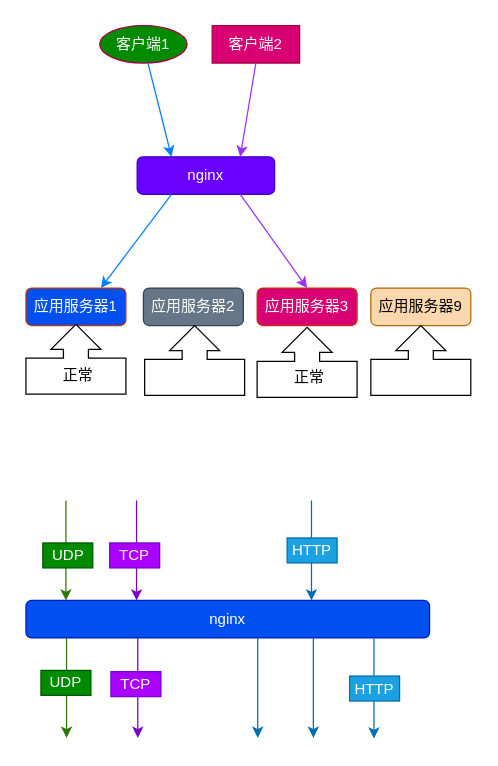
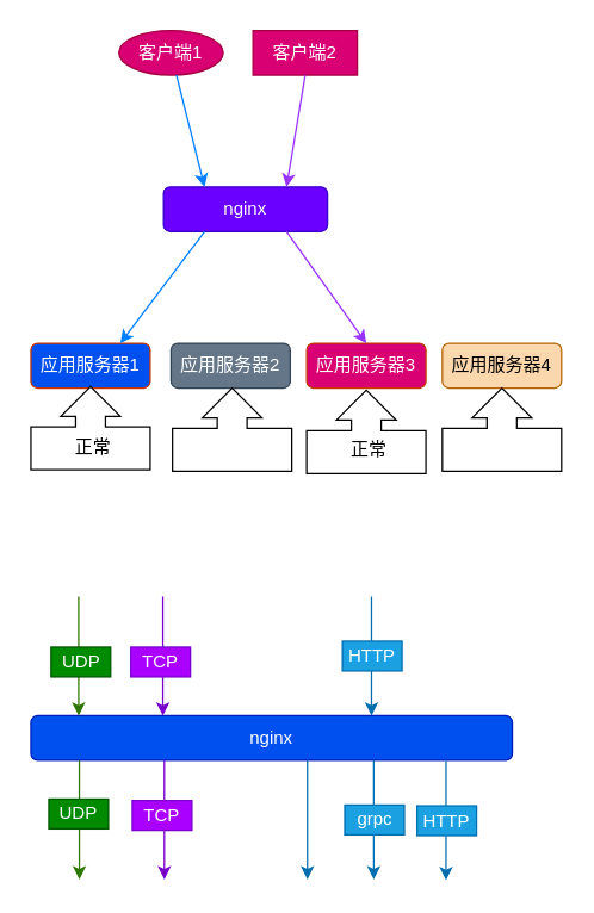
- <mxCell id="3" value="客户端1" style="ellipse;whiteSpace=wrap;html=1;fillColor=#008a00;strokeColor=#A50040;fontColor=#ffffff;" vertex="1" parent="2"><mxGeometry x="59" width="70" height="30" as="geometry" /></mxCell>
+ <mxCell id="3" value="客户端1" style="ellipse;whiteSpace=wrap;html=1;fillColor=#d80073;strokeColor=#A50040;fontColor=#ffffff;" vertex="1" parent="2"><mxGeometry x="59" width="70" height="30" as="geometry" /></mxCell>
- <mxCell id="11" value="应用服务器9" style="rounded=1;whiteSpace=wrap;html=1;fillColor=#fad7ac;strokeColor=#b46504;" vertex="1" parent="2"><mxGeometry x="276" y="210" width="80" height="30" as="geometry" /></mxCell>
+ <mxCell id="11" value="应用服务器4" style="rounded=1;whiteSpace=wrap;html=1;fillColor=#fad7ac;strokeColor=#b46504;" vertex="1" parent="2"><mxGeometry x="276" y="210" width="80" height="30" as="geometry" /></mxCell>
+ <mxCell id="42" value="grpc" style="text;html=1;strokeColor=#006EAF;fillColor=#1ba1e2;align=center;verticalAlign=middle;whiteSpace=wrap;rounded=0;fontColor=#ffffff;" vertex="1" parent="40"><mxGeometry y="30" width="40" height="20" as="geometry" /></mxCell>
